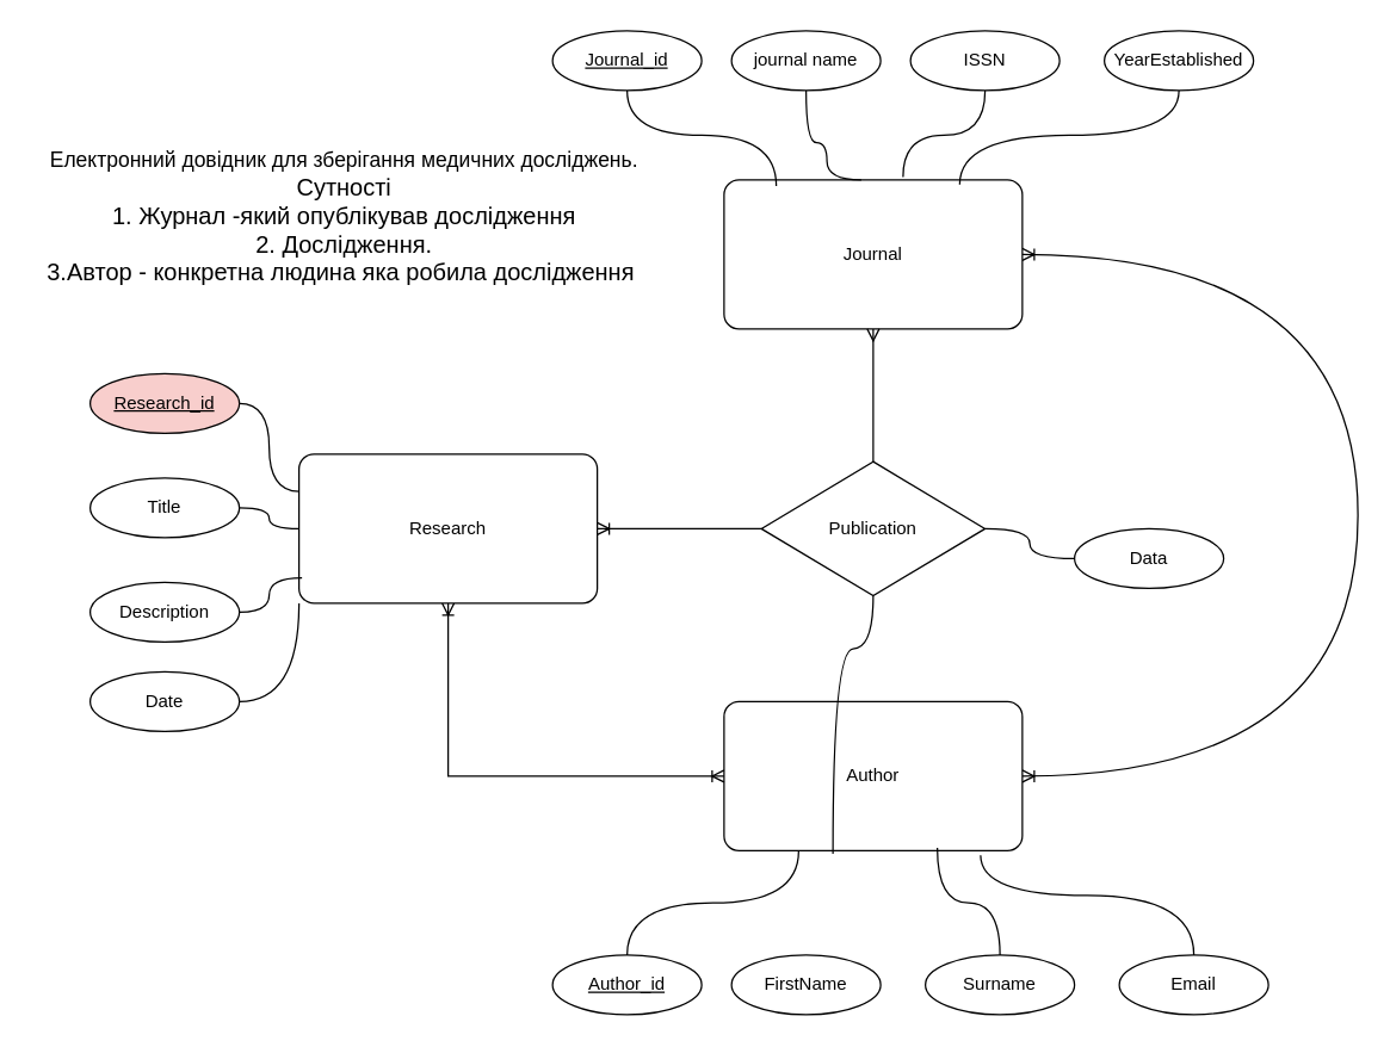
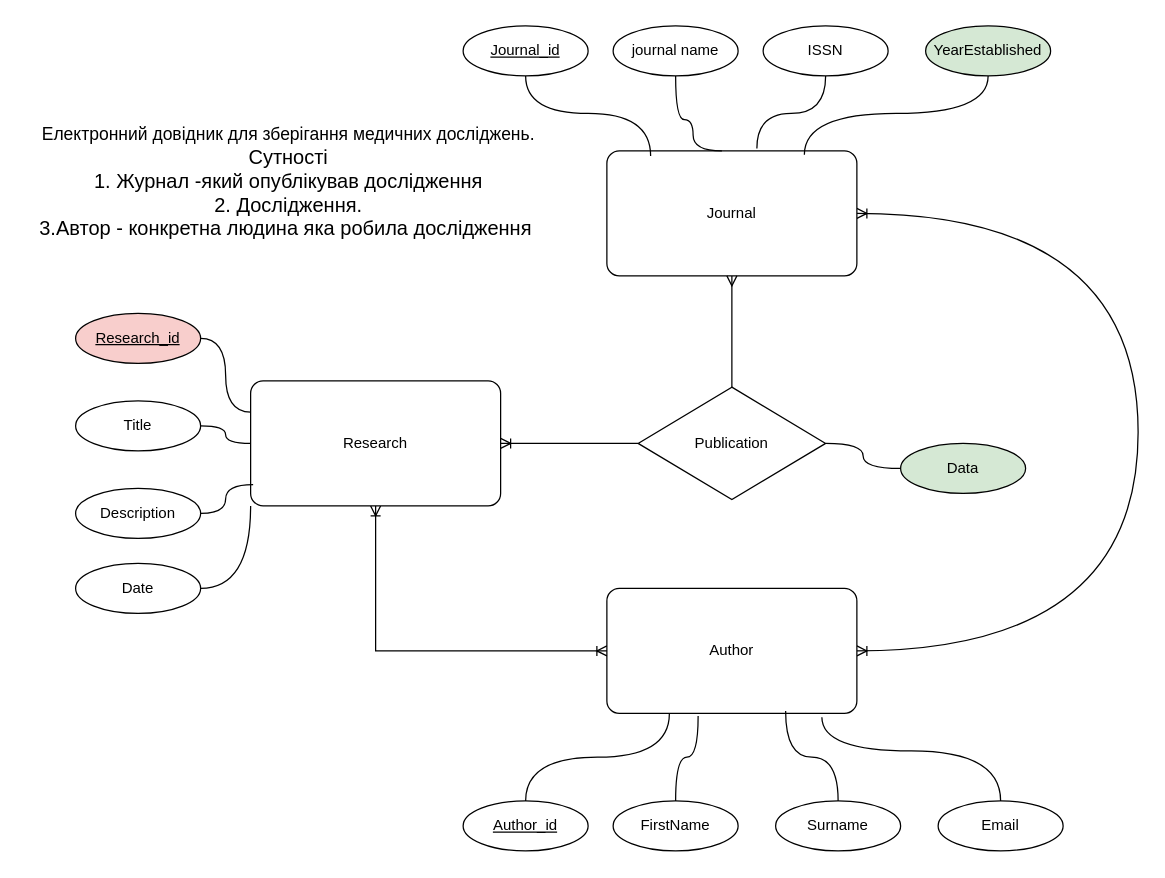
- <mxCell id="25" value="YearEstablished" style="ellipse;whiteSpace=wrap;html=1;align=center;" parent="1" vertex="1"><mxGeometry x="740" y="20" width="100" height="40" as="geometry" /></mxCell>
+ <mxCell id="25" value="YearEstablished" style="ellipse;whiteSpace=wrap;html=1;align=center;fillColor=#d5e8d4;" parent="1" vertex="1"><mxGeometry x="740" y="20" width="100" height="40" as="geometry" /></mxCell>
- <mxCell id="11" value="Data" style="ellipse;whiteSpace=wrap;html=1;align=center;" parent="1" vertex="1"><mxGeometry x="720" y="354" width="100" height="40" as="geometry" /></mxCell>
+ <mxCell id="11" value="Data" style="ellipse;whiteSpace=wrap;html=1;align=center;fillColor=#d5e8d4;" parent="1" vertex="1"><mxGeometry x="720" y="354" width="100" height="40" as="geometry" /></mxCell>
- <mxCell id="31" style="edgeStyle=orthogonalEdgeStyle;rounded=0;orthogonalLoop=1;jettySize=auto;html=1;exitX=0.365;exitY=1.02;exitDx=0;exitDy=0;endArrow=none;endFill=0;curved=1;exitPerimeter=0;" parent="1" source="3" target="10" edge="1"><mxGeometry relative="1" as="geometry"><mxPoint x="490" y="130" as="sourcePoint" /><mxPoint x="655" y="190" as="targetPoint" /></mxGeometry></mxCell>
+ <mxCell id="31" style="edgeStyle=orthogonalEdgeStyle;rounded=0;orthogonalLoop=1;jettySize=auto;html=1;exitX=0.365;exitY=1.02;exitDx=0;exitDy=0;endArrow=none;endFill=0;curved=1;entryX=0.5;entryY=0;entryDx=0;entryDy=0;exitPerimeter=0;" parent="1" source="3" target="18" edge="1"><mxGeometry relative="1" as="geometry"><mxPoint x="490" y="130" as="sourcePoint" /><mxPoint x="655" y="190" as="targetPoint" /></mxGeometry></mxCell>
